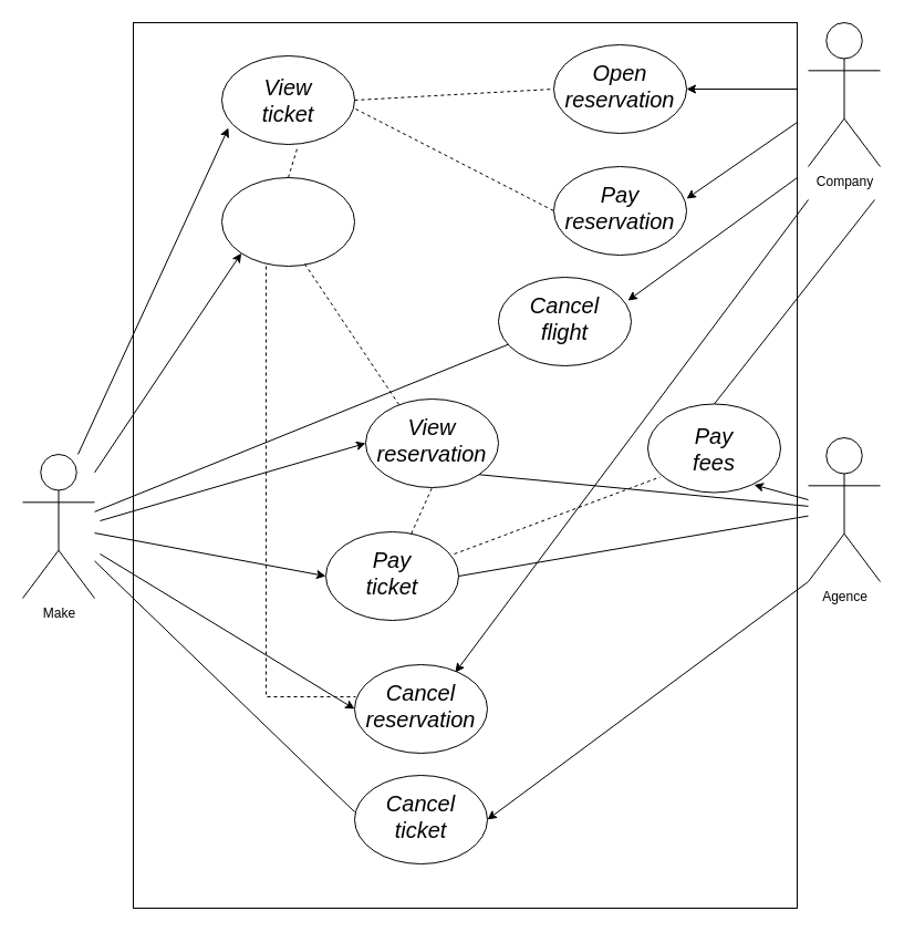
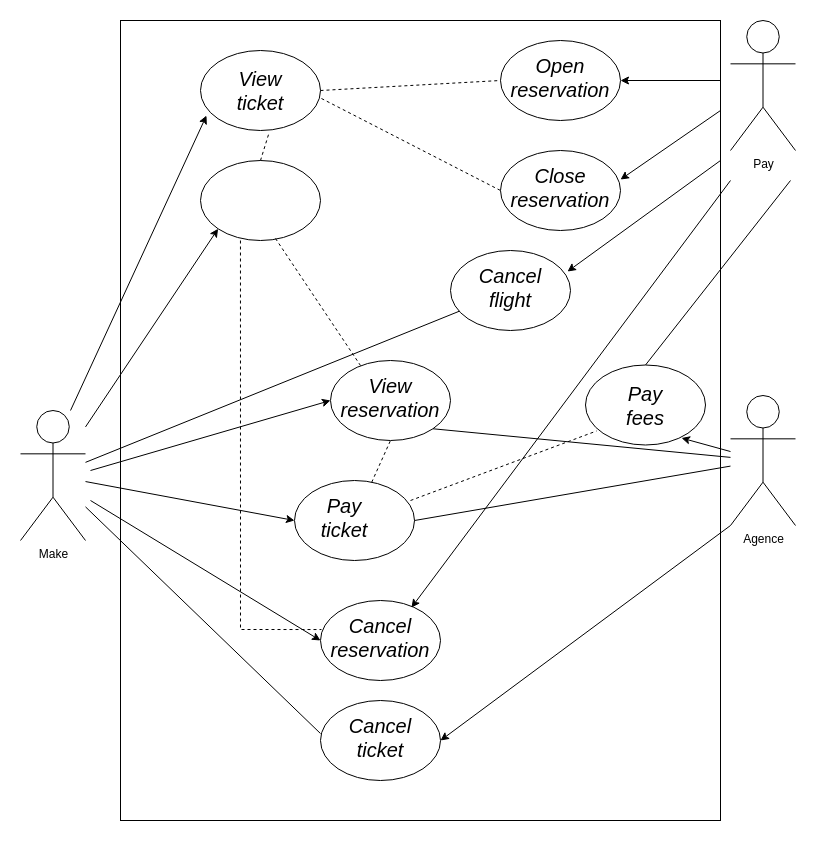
- <mxCell id="4" value="Company" style="shape=umlActor;verticalLabelPosition=bottom;verticalAlign=top;html=1;outlineConnect=0;" parent="1" vertex="1"><mxGeometry x="730" y="20" width="65" height="130" as="geometry" /></mxCell>
+ <mxCell id="4" value="Pay" style="shape=umlActor;verticalLabelPosition=bottom;verticalAlign=top;html=1;outlineConnect=0;" parent="1" vertex="1"><mxGeometry x="730" y="20" width="65" height="130" as="geometry" /></mxCell>
- <mxCell id="11" value="&lt;span data-lucid-type=&quot;application/vnd.lucid.text&quot; data-lucid-content=&quot;{&amp;#34;t&amp;#34;:&amp;#34;View  flight&amp;#34;,&amp;#34;m&amp;#34;:[{&amp;#34;s&amp;#34;:0,&amp;#34;n&amp;#34;:&amp;#34;a&amp;#34;,&amp;#34;v&amp;#34;:&amp;#34;center&amp;#34;},{&amp;#34;s&amp;#34;:0,&amp;#34;n&amp;#34;:&amp;#34;fc&amp;#34;,&amp;#34;v&amp;#34;:&amp;#34;Oblique&amp;#34;,&amp;#34;e&amp;#34;:12},{&amp;#34;s&amp;#34;:0,&amp;#34;n&amp;#34;:&amp;#34;fid&amp;#34;,&amp;#34;v&amp;#34;:8,&amp;#34;e&amp;#34;:12},{&amp;#34;s&amp;#34;:0,&amp;#34;n&amp;#34;:&amp;#34;i&amp;#34;,&amp;#34;v&amp;#34;:true,&amp;#34;e&amp;#34;:12},{&amp;#34;s&amp;#34;:0,&amp;#34;n&amp;#34;:&amp;#34;s&amp;#34;,&amp;#34;v&amp;#34;:17.778,&amp;#34;e&amp;#34;:12},{&amp;#34;s&amp;#34;:0,&amp;#34;n&amp;#34;:&amp;#34;c&amp;#34;,&amp;#34;v&amp;#34;:&amp;#34;#ffffffff&amp;#34;,&amp;#34;e&amp;#34;:12}]}&quot; style=&quot;font-size: 20px&quot;&gt;&lt;span style=&quot;font-style: italic ; font-size: 20px&quot;&gt;Pay reservation&lt;/span&gt;&lt;/span&gt;" style="text;html=1;align=center;verticalAlign=middle;whiteSpace=wrap;rounded=0;labelBackgroundColor=none;fontColor=default;fontSize=20;" parent="9" vertex="1"><mxGeometry x="25" y="19.5" width="70" height="35" as="geometry" /></mxCell>
+ <mxCell id="11" value="&lt;span data-lucid-type=&quot;application/vnd.lucid.text&quot; data-lucid-content=&quot;{&amp;#34;t&amp;#34;:&amp;#34;View  flight&amp;#34;,&amp;#34;m&amp;#34;:[{&amp;#34;s&amp;#34;:0,&amp;#34;n&amp;#34;:&amp;#34;a&amp;#34;,&amp;#34;v&amp;#34;:&amp;#34;center&amp;#34;},{&amp;#34;s&amp;#34;:0,&amp;#34;n&amp;#34;:&amp;#34;fc&amp;#34;,&amp;#34;v&amp;#34;:&amp;#34;Oblique&amp;#34;,&amp;#34;e&amp;#34;:12},{&amp;#34;s&amp;#34;:0,&amp;#34;n&amp;#34;:&amp;#34;fid&amp;#34;,&amp;#34;v&amp;#34;:8,&amp;#34;e&amp;#34;:12},{&amp;#34;s&amp;#34;:0,&amp;#34;n&amp;#34;:&amp;#34;i&amp;#34;,&amp;#34;v&amp;#34;:true,&amp;#34;e&amp;#34;:12},{&amp;#34;s&amp;#34;:0,&amp;#34;n&amp;#34;:&amp;#34;s&amp;#34;,&amp;#34;v&amp;#34;:17.778,&amp;#34;e&amp;#34;:12},{&amp;#34;s&amp;#34;:0,&amp;#34;n&amp;#34;:&amp;#34;c&amp;#34;,&amp;#34;v&amp;#34;:&amp;#34;#ffffffff&amp;#34;,&amp;#34;e&amp;#34;:12}]}&quot; style=&quot;font-size: 20px&quot;&gt;&lt;span style=&quot;font-style: italic ; font-size: 20px&quot;&gt;Close reservation&lt;/span&gt;&lt;/span&gt;" style="text;html=1;align=center;verticalAlign=middle;whiteSpace=wrap;rounded=0;labelBackgroundColor=none;fontColor=default;fontSize=20;" parent="9" vertex="1"><mxGeometry x="25" y="19.5" width="70" height="35" as="geometry" /></mxCell>
- <mxCell id="25" value="&lt;i&gt;Pay ticket&lt;/i&gt;" style="text;html=1;align=center;verticalAlign=middle;whiteSpace=wrap;rounded=0;labelBackgroundColor=none;fontColor=default;fontSize=20;" parent="23" vertex="1"><mxGeometry x="25" y="19.5" width="70" height="35" as="geometry" /></mxCell>
+ <mxCell id="25" value="&lt;i&gt;Pay ticket&lt;/i&gt;" style="text;html=1;align=center;verticalAlign=middle;whiteSpace=wrap;rounded=0;labelBackgroundColor=none;fontColor=default;fontSize=20;" parent="23" vertex="1"><mxGeometry x="15" y="19.5" width="70" height="35" as="geometry" /></mxCell>
